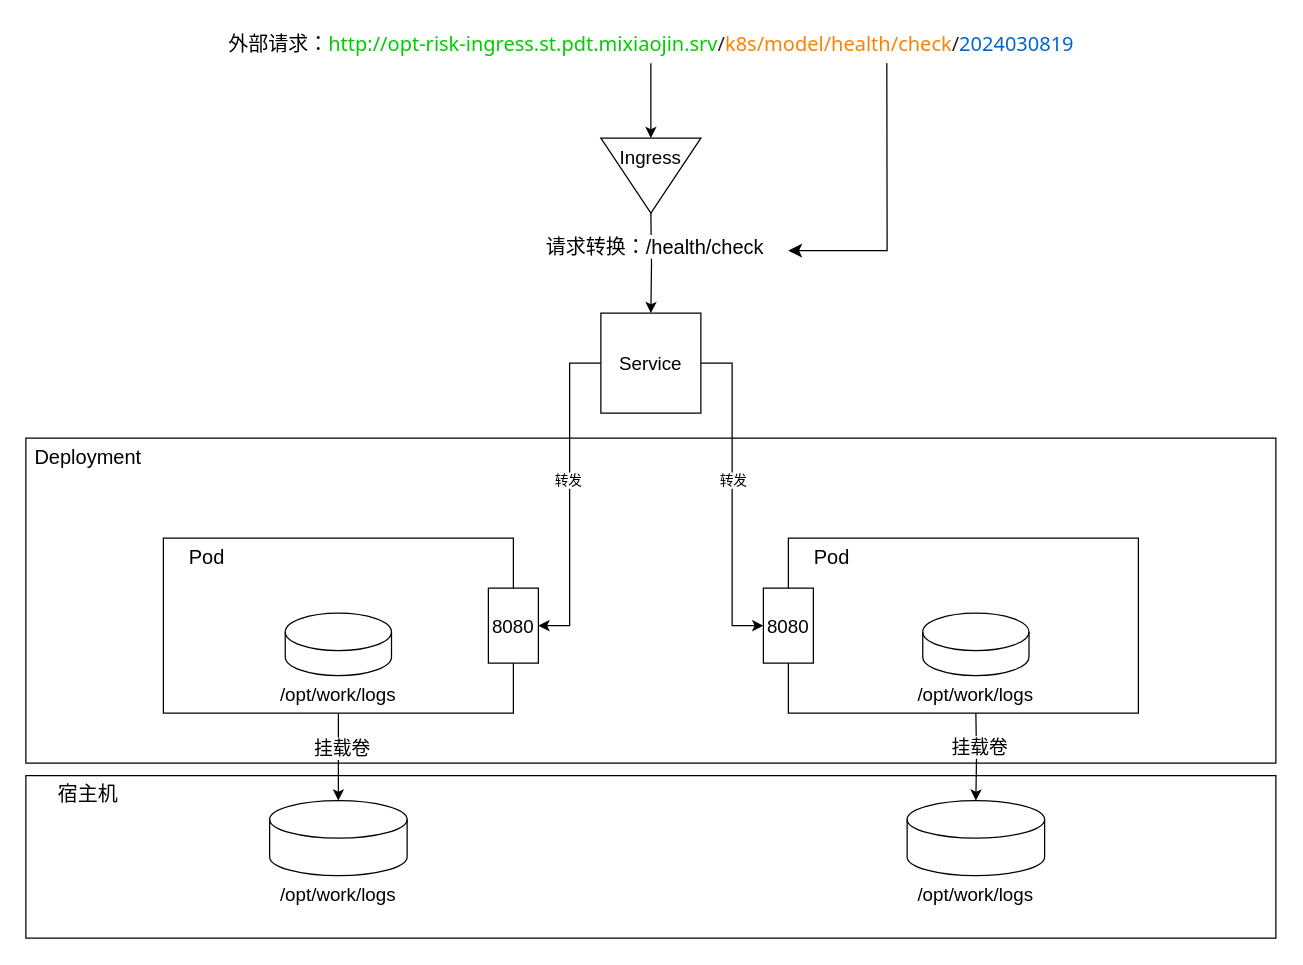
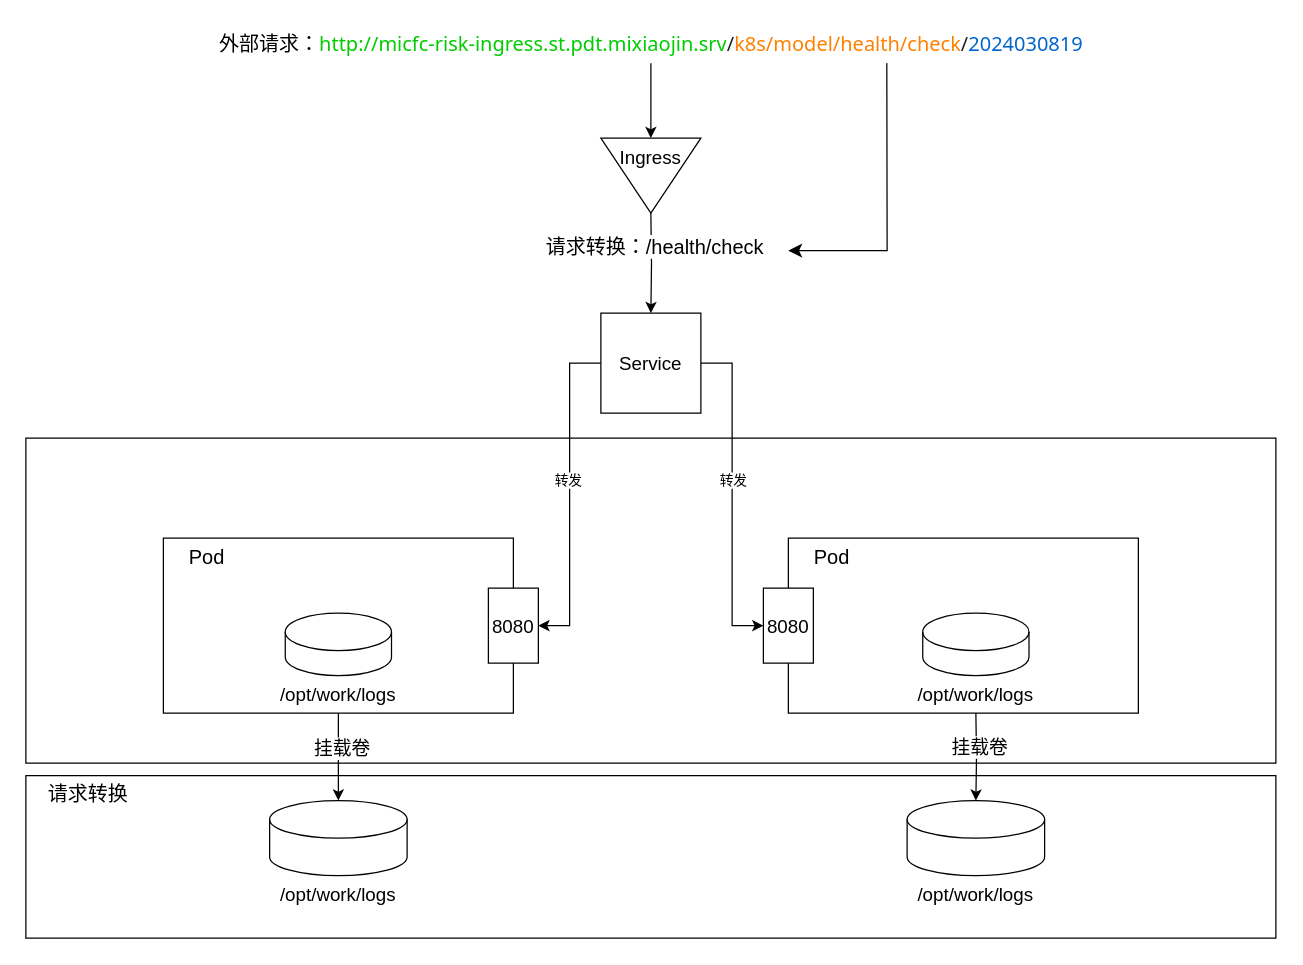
- <mxCell id="33" value="&lt;font style=&quot;font-size: 16px;&quot;&gt;外部请求：&lt;/font&gt;&lt;span style=&quot;font-family: ui-sans-serif, system-ui, sans-serif, &amp;quot;Apple Color Emoji&amp;quot;, &amp;quot;Segoe UI Emoji&amp;quot;, &amp;quot;Segoe UI Symbol&amp;quot;, &amp;quot;Noto Color Emoji&amp;quot;; font-size: 16px; text-align: start; white-space: pre; background-color: rgb(255, 255, 255); color: rgb(31, 35, 41);&quot;&gt;&lt;font style=&quot;color: light-dark(rgb(0, 204, 0), rgb(205, 208, 213));&quot;&gt;http://opt-risk-ingress.st.pdt.mixiaojin.srv&lt;/font&gt;&lt;/span&gt;&lt;span style=&quot;color: rgb(31, 35, 41); font-family: ui-sans-serif, system-ui, sans-serif, &amp;quot;Apple Color Emoji&amp;quot;, &amp;quot;Segoe UI Emoji&amp;quot;, &amp;quot;Segoe UI Symbol&amp;quot;, &amp;quot;Noto Color Emoji&amp;quot;; font-size: 16px; text-align: start; white-space: pre; background-color: rgb(255, 255, 255);&quot;&gt;/&lt;/span&gt;&lt;span style=&quot;font-family: ui-sans-serif, system-ui, sans-serif, &amp;quot;Apple Color Emoji&amp;quot;, &amp;quot;Segoe UI Emoji&amp;quot;, &amp;quot;Segoe UI Symbol&amp;quot;, &amp;quot;Noto Color Emoji&amp;quot;; font-size: 16px; text-align: start; white-space: pre; background-color: rgb(255, 255, 255); color: rgb(31, 35, 41);&quot;&gt;&lt;font style=&quot;color: rgb(255, 128, 0);&quot;&gt;k8s/model/health/check&lt;/font&gt;&lt;/span&gt;&lt;span style=&quot;color: rgb(31, 35, 41); font-family: ui-sans-serif, system-ui, sans-serif, &amp;quot;Apple Color Emoji&amp;quot;, &amp;quot;Segoe UI Emoji&amp;quot;, &amp;quot;Segoe UI Symbol&amp;quot;, &amp;quot;Noto Color Emoji&amp;quot;; font-size: 16px; text-align: start; white-space: pre; background-color: rgb(255, 255, 255);&quot;&gt;/&lt;/span&gt;&lt;span style=&quot;font-family: ui-sans-serif, system-ui, sans-serif, &amp;quot;Apple Color Emoji&amp;quot;, &amp;quot;Segoe UI Emoji&amp;quot;, &amp;quot;Segoe UI Symbol&amp;quot;, &amp;quot;Noto Color Emoji&amp;quot;; font-size: 16px; text-align: start; white-space: pre; background-color: rgb(255, 255, 255); color: rgb(31, 35, 41);&quot;&gt;&lt;font style=&quot;color: rgb(0, 102, 204);&quot;&gt;2024030819&lt;/font&gt;&lt;/span&gt;" style="text;html=1;whiteSpace=wrap;strokeColor=none;fillColor=none;align=center;verticalAlign=middle;rounded=0;" vertex="1" parent="1"><mxGeometry x="142.5" y="20" width="755" height="30" as="geometry" /></mxCell>
+ <mxCell id="33" value="&lt;font style=&quot;font-size: 16px;&quot;&gt;外部请求：&lt;/font&gt;&lt;span style=&quot;font-family: ui-sans-serif, system-ui, sans-serif, &amp;quot;Apple Color Emoji&amp;quot;, &amp;quot;Segoe UI Emoji&amp;quot;, &amp;quot;Segoe UI Symbol&amp;quot;, &amp;quot;Noto Color Emoji&amp;quot;; font-size: 16px; text-align: start; white-space: pre; background-color: rgb(255, 255, 255); color: rgb(31, 35, 41);&quot;&gt;&lt;font style=&quot;color: light-dark(rgb(0, 204, 0), rgb(205, 208, 213));&quot;&gt;http://micfc-risk-ingress.st.pdt.mixiaojin.srv&lt;/font&gt;&lt;/span&gt;&lt;span style=&quot;color: rgb(31, 35, 41); font-family: ui-sans-serif, system-ui, sans-serif, &amp;quot;Apple Color Emoji&amp;quot;, &amp;quot;Segoe UI Emoji&amp;quot;, &amp;quot;Segoe UI Symbol&amp;quot;, &amp;quot;Noto Color Emoji&amp;quot;; font-size: 16px; text-align: start; white-space: pre; background-color: rgb(255, 255, 255);&quot;&gt;/&lt;/span&gt;&lt;span style=&quot;font-family: ui-sans-serif, system-ui, sans-serif, &amp;quot;Apple Color Emoji&amp;quot;, &amp;quot;Segoe UI Emoji&amp;quot;, &amp;quot;Segoe UI Symbol&amp;quot;, &amp;quot;Noto Color Emoji&amp;quot;; font-size: 16px; text-align: start; white-space: pre; background-color: rgb(255, 255, 255); color: rgb(31, 35, 41);&quot;&gt;&lt;font style=&quot;color: rgb(255, 128, 0);&quot;&gt;k8s/model/health/check&lt;/font&gt;&lt;/span&gt;&lt;span style=&quot;color: rgb(31, 35, 41); font-family: ui-sans-serif, system-ui, sans-serif, &amp;quot;Apple Color Emoji&amp;quot;, &amp;quot;Segoe UI Emoji&amp;quot;, &amp;quot;Segoe UI Symbol&amp;quot;, &amp;quot;Noto Color Emoji&amp;quot;; font-size: 16px; text-align: start; white-space: pre; background-color: rgb(255, 255, 255);&quot;&gt;/&lt;/span&gt;&lt;span style=&quot;font-family: ui-sans-serif, system-ui, sans-serif, &amp;quot;Apple Color Emoji&amp;quot;, &amp;quot;Segoe UI Emoji&amp;quot;, &amp;quot;Segoe UI Symbol&amp;quot;, &amp;quot;Noto Color Emoji&amp;quot;; font-size: 16px; text-align: start; white-space: pre; background-color: rgb(255, 255, 255); color: rgb(31, 35, 41);&quot;&gt;&lt;font style=&quot;color: rgb(0, 102, 204);&quot;&gt;2024030819&lt;/font&gt;&lt;/span&gt;" style="text;html=1;whiteSpace=wrap;strokeColor=none;fillColor=none;align=center;verticalAlign=middle;rounded=0;" vertex="1" parent="1"><mxGeometry x="142.5" y="20" width="755" height="30" as="geometry" /></mxCell>
- <mxCell id="4" value="&lt;font style=&quot;font-size: 16px;&quot;&gt;Deployment&lt;/font&gt;" style="text;html=1;whiteSpace=wrap;strokeColor=none;fillColor=none;align=center;verticalAlign=middle;rounded=0;" vertex="1" parent="1"><mxGeometry x="20" y="350" width="100" height="30" as="geometry" /></mxCell>
- <mxCell id="35" value="&lt;span style=&quot;font-size: 16px;&quot;&gt;宿主机&lt;/span&gt;" style="text;html=1;whiteSpace=wrap;strokeColor=none;fillColor=none;align=center;verticalAlign=middle;rounded=0;" vertex="1" parent="1"><mxGeometry x="20" y="620" width="100" height="30" as="geometry" /></mxCell>
+ <mxCell id="35" value="&lt;span style=&quot;font-size: 16px;&quot;&gt;请求转换&lt;/span&gt;" style="text;html=1;whiteSpace=wrap;strokeColor=none;fillColor=none;align=center;verticalAlign=middle;rounded=0;" vertex="1" parent="1"><mxGeometry x="20" y="620" width="100" height="30" as="geometry" /></mxCell>
